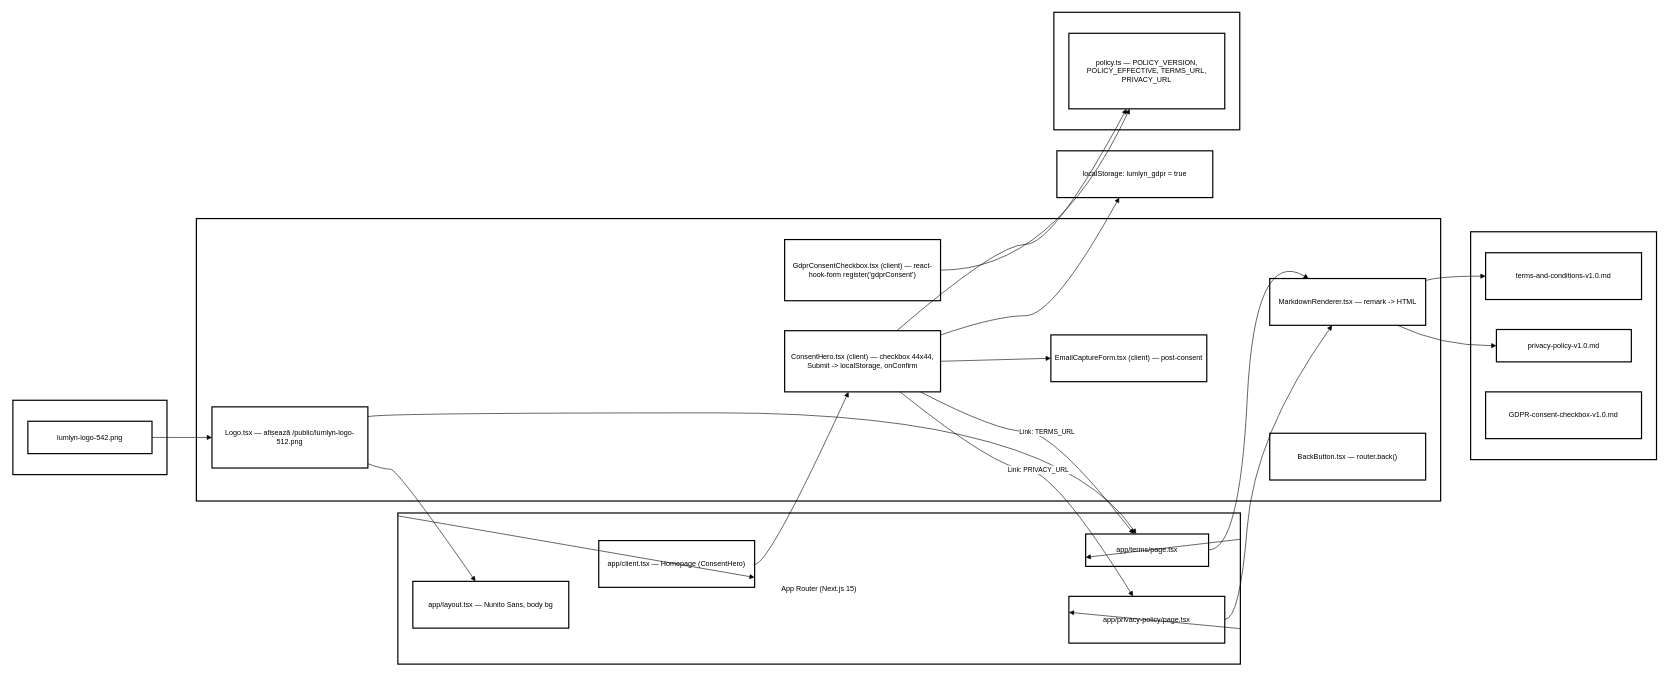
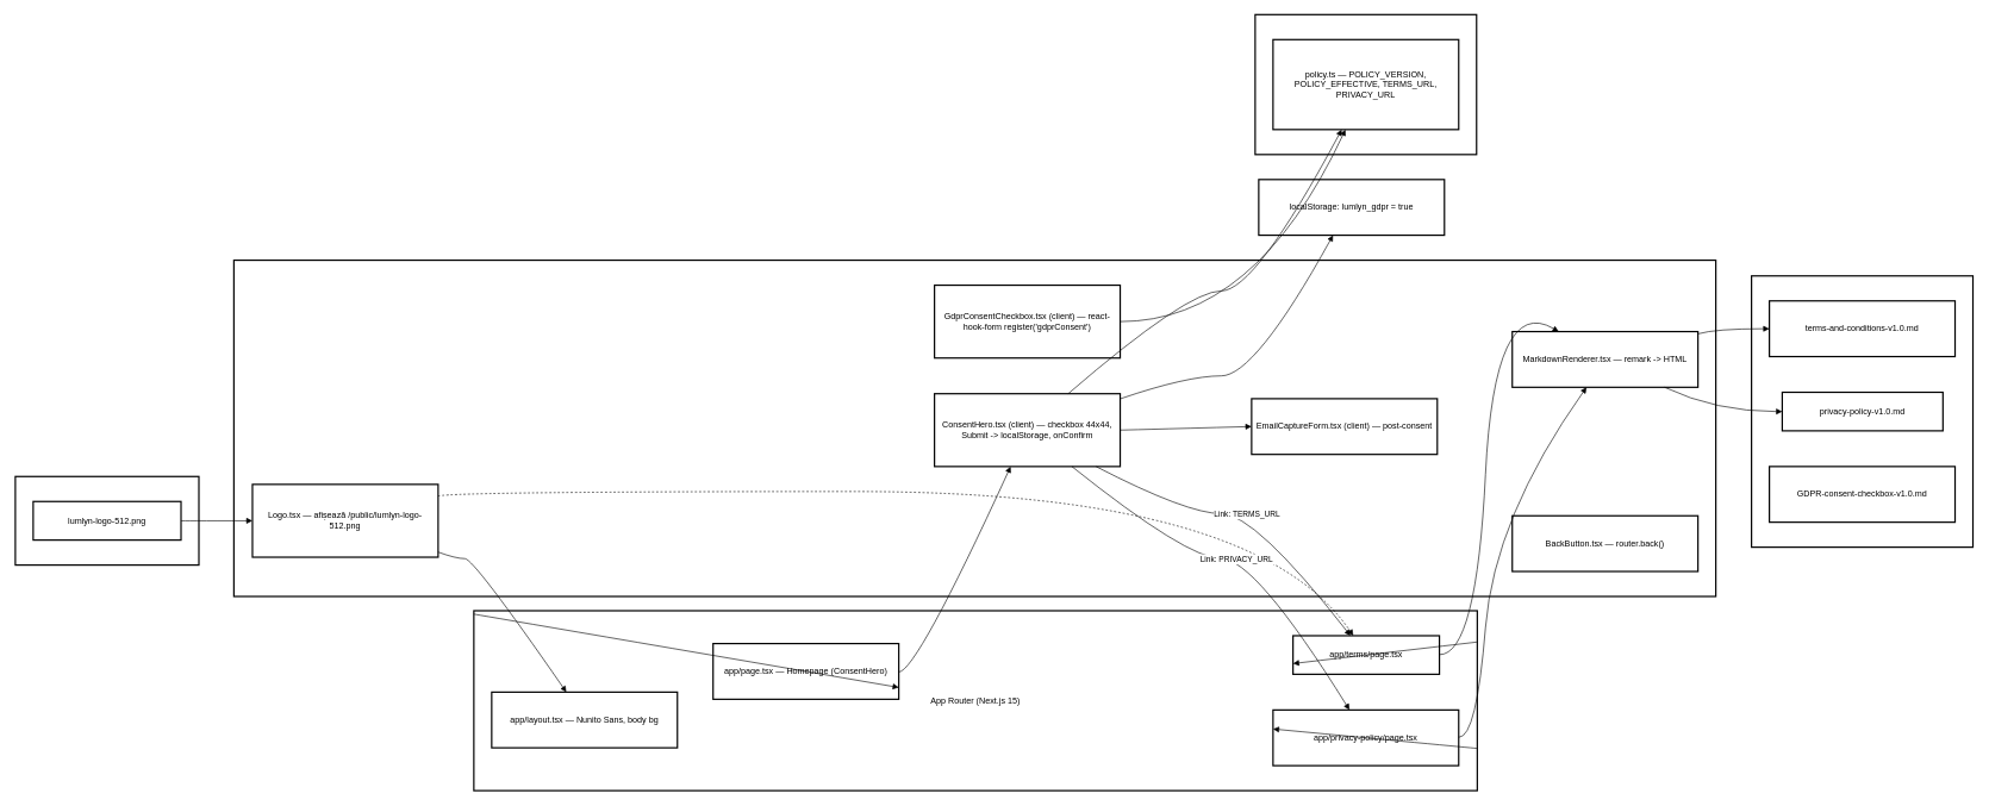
- <mxCell id="32" value="" style="curved=1;startArrow=none;endArrow=block;exitX=1;exitY=0.16;entryX=0.41;entryY=-0.01;rounded=0;" edge="1" parent="1" source="14" target="9"><mxGeometry relative="1" as="geometry"><Array as="points"><mxPoint x="637" y="688" /><mxPoint x="1756" y="688" /></Array></mxGeometry></mxCell>
+ <mxCell id="32" value="" style="curved=1;startArrow=none;endArrow=block;exitX=1;exitY=0.16;entryX=0.41;entryY=-0.01;rounded=0;dashed=1;" edge="1" parent="1" source="14" target="9"><mxGeometry relative="1" as="geometry"><Array as="points"><mxPoint x="637" y="688" /><mxPoint x="1756" y="688" /></Array></mxGeometry></mxCell>
- <mxCell id="21" value="lumlyn-logo-542.png" style="whiteSpace=wrap;strokeWidth=2;" vertex="1" parent="1"><mxGeometry x="45" y="702" width="207" height="54" as="geometry" /></mxCell>
+ <mxCell id="21" value="lumlyn-logo-512.png" style="whiteSpace=wrap;strokeWidth=2;" vertex="1" parent="1"><mxGeometry x="45" y="702" width="207" height="54" as="geometry" /></mxCell>
- <mxCell id="8" value="app/client.tsx — Homepage (ConsentHero)" style="whiteSpace=wrap;strokeWidth=2;" vertex="1" parent="1"><mxGeometry x="997" y="901" width="260" height="78" as="geometry" /></mxCell>
+ <mxCell id="8" value="app/page.tsx — Homepage (ConsentHero)" style="whiteSpace=wrap;strokeWidth=2;" vertex="1" parent="1"><mxGeometry x="997" y="901" width="260" height="78" as="geometry" /></mxCell>
